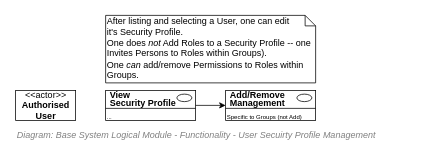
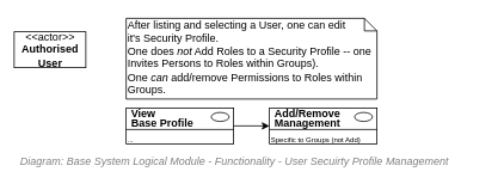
- <mxCell id="4" value="&lt;p style=&quot;line-height: 0.9;&quot;&gt;View &lt;br&gt;Security Profile&lt;/p&gt;" style="html=1;align=left;spacingLeft=4;verticalAlign=middle;strokeColor=none;fillColor=none;fontStyle=1;spacingTop=2;" parent="3" vertex="1"><mxGeometry width="120" height="20" as="geometry" /></mxCell>
+ <mxCell id="4" value="&lt;p style=&quot;line-height: 0.9;&quot;&gt;View &lt;br&gt;Base Profile&lt;/p&gt;" style="html=1;align=left;spacingLeft=4;verticalAlign=middle;strokeColor=none;fillColor=none;fontStyle=1;spacingTop=2;" parent="3" vertex="1"><mxGeometry width="120" height="20" as="geometry" /></mxCell>
- <mxCell id="2" value="&amp;lt;&amp;lt;actor&amp;gt;&amp;gt;&lt;br&gt;&lt;b&gt;Authorised&lt;br&gt;User&lt;br&gt;&lt;/b&gt;" style="text;html=1;align=center;verticalAlign=middle;dashed=0;fillColor=#ffffff;strokeColor=#000000;" parent="1" vertex="1"><mxGeometry x="20" y="120" width="80" height="40" as="geometry" /></mxCell>
+ <mxCell id="2" value="&amp;lt;&amp;lt;actor&amp;gt;&amp;gt;&lt;br&gt;&lt;b&gt;Authorised&lt;br&gt;User&lt;br&gt;&lt;/b&gt;" style="text;html=1;align=center;verticalAlign=middle;dashed=0;fillColor=#ffffff;strokeColor=#000000;" parent="1" vertex="1"><mxGeometry x="15" y="35" width="80" height="40" as="geometry" /></mxCell>
